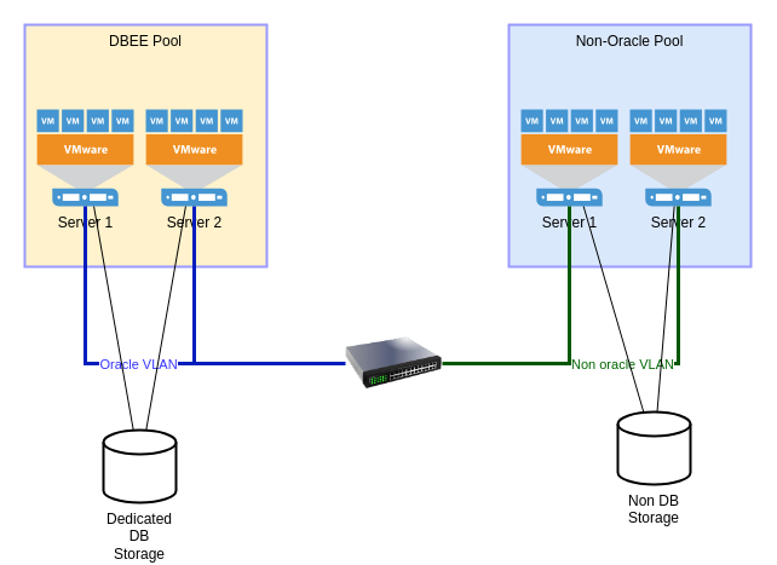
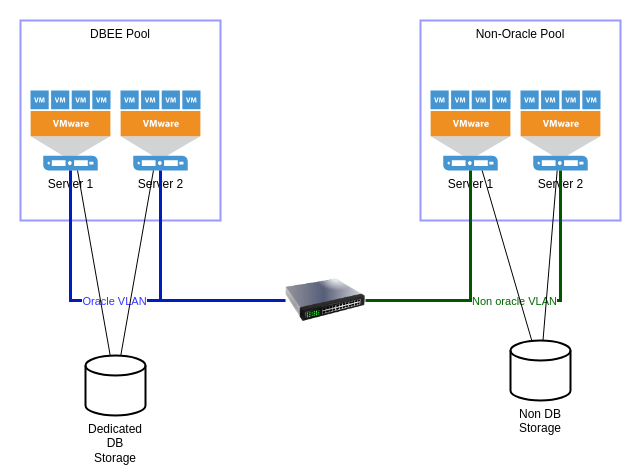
- <mxCell id="2" value="DBEE Pool" style="rounded=0;whiteSpace=wrap;html=1;strokeColor=#9999FF;strokeWidth=2;verticalAlign=top;fillColor=#fff2cc;" parent="1" vertex="1"><mxGeometry x="20" y="20" width="200" height="200" as="geometry" /></mxCell>
+ <mxCell id="2" value="DBEE Pool" style="rounded=0;whiteSpace=wrap;html=1;strokeColor=#9999FF;strokeWidth=2;verticalAlign=top;" parent="1" vertex="1"><mxGeometry x="20" y="20" width="200" height="200" as="geometry" /></mxCell>
- <mxCell id="5" value="Non-Oracle Pool" style="rounded=0;whiteSpace=wrap;html=1;strokeColor=#9999FF;strokeWidth=2;verticalAlign=top;fillColor=#dae8fc;" parent="1" vertex="1"><mxGeometry x="420" y="20" width="200" height="200" as="geometry" /></mxCell>
+ <mxCell id="5" value="Non-Oracle Pool" style="rounded=0;whiteSpace=wrap;html=1;strokeColor=#9999FF;strokeWidth=2;verticalAlign=top;" parent="1" vertex="1"><mxGeometry x="420" y="20" width="200" height="200" as="geometry" /></mxCell>
